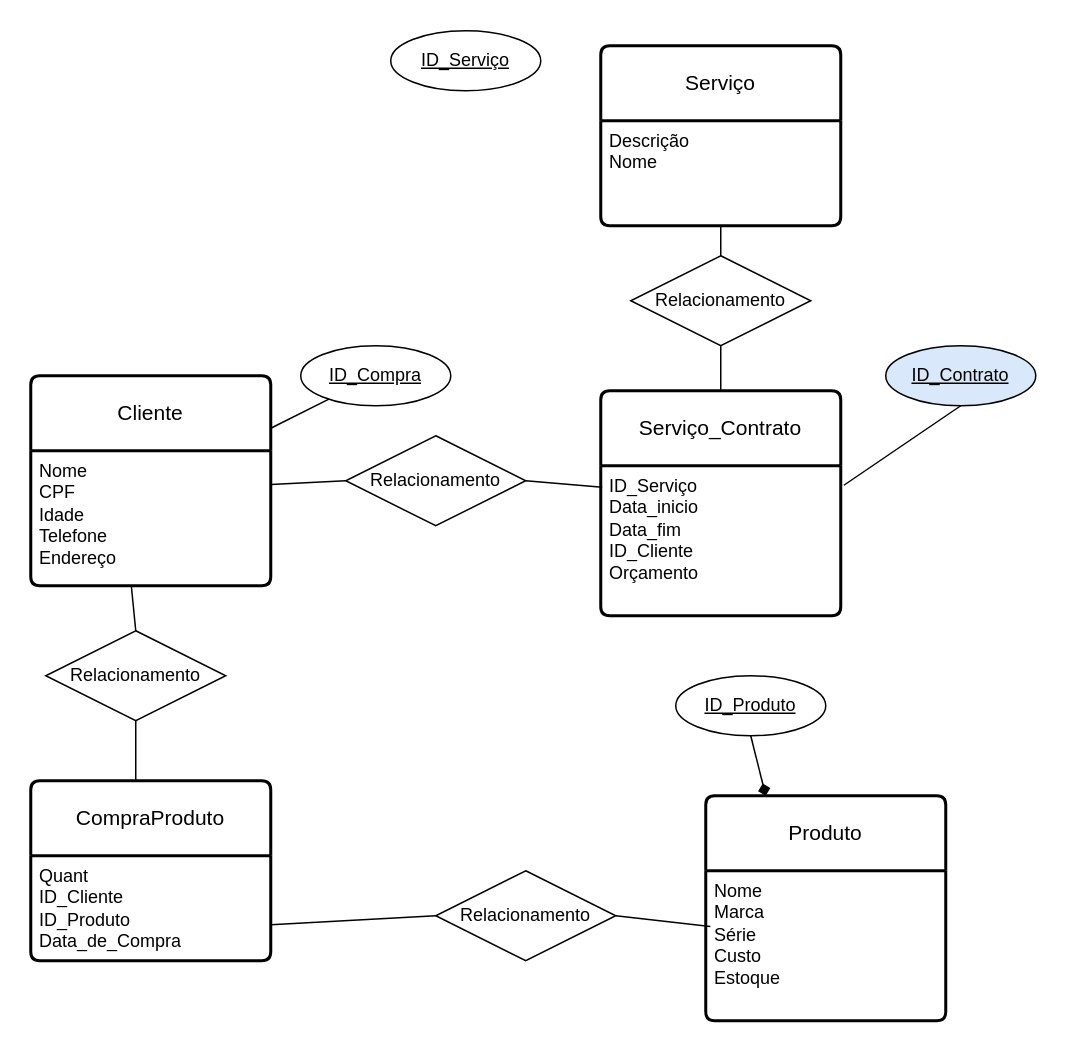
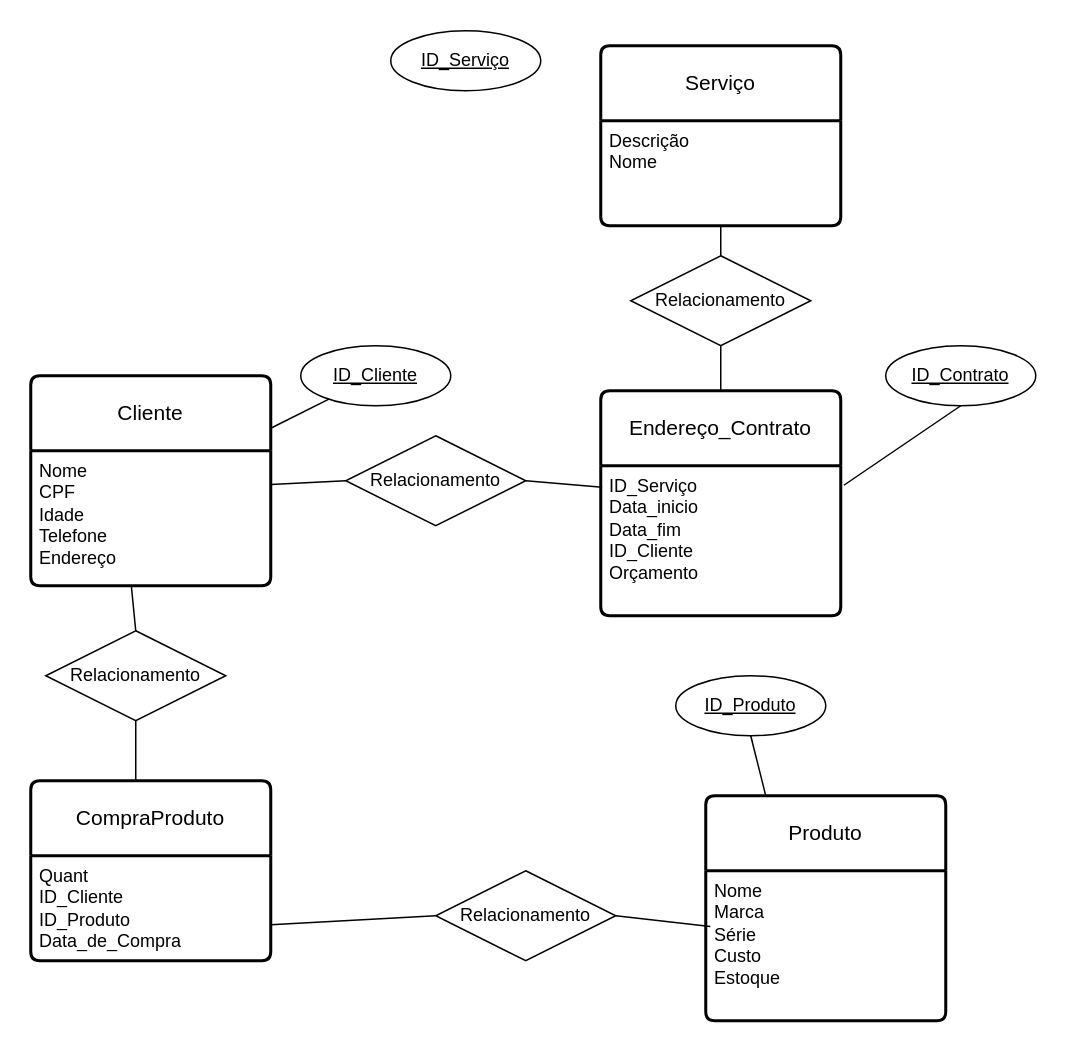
- <mxCell id="4" value="ID_Compra" style="ellipse;whiteSpace=wrap;html=1;align=center;fontStyle=4;" vertex="1" parent="1"><mxGeometry x="200" y="230" width="100" height="40" as="geometry" /></mxCell>
+ <mxCell id="4" value="ID_Cliente" style="ellipse;whiteSpace=wrap;html=1;align=center;fontStyle=4;" vertex="1" parent="1"><mxGeometry x="200" y="230" width="100" height="40" as="geometry" /></mxCell>
- <mxCell id="16" value="ID_Contrato" style="ellipse;whiteSpace=wrap;html=1;align=center;fontStyle=4;fillColor=#dae8fc;" vertex="1" parent="1"><mxGeometry x="590" y="230" width="100" height="40" as="geometry" /></mxCell>
+ <mxCell id="16" value="ID_Contrato" style="ellipse;whiteSpace=wrap;html=1;align=center;fontStyle=4;" vertex="1" parent="1"><mxGeometry x="590" y="230" width="100" height="40" as="geometry" /></mxCell>
- <mxCell id="9" value="Serviço_Contrato" style="swimlane;childLayout=stackLayout;horizontal=1;startSize=50;horizontalStack=0;rounded=1;fontSize=14;fontStyle=0;strokeWidth=2;resizeParent=0;resizeLast=1;shadow=0;dashed=0;align=center;arcSize=4;whiteSpace=wrap;html=1;" vertex="1" parent="1"><mxGeometry x="400" y="260" width="160" height="150" as="geometry" /></mxCell>
+ <mxCell id="9" value="Endereço_Contrato" style="swimlane;childLayout=stackLayout;horizontal=1;startSize=50;horizontalStack=0;rounded=1;fontSize=14;fontStyle=0;strokeWidth=2;resizeParent=0;resizeLast=1;shadow=0;dashed=0;align=center;arcSize=4;whiteSpace=wrap;html=1;" vertex="1" parent="1"><mxGeometry x="400" y="260" width="160" height="150" as="geometry" /></mxCell>
- <mxCell id="30" value="" style="endArrow=diamond;html=1;rounded=0;entryX=0.25;entryY=0;entryDx=0;entryDy=0;exitX=0.5;exitY=1;exitDx=0;exitDy=0;" edge="1" parent="1" source="29" target="27"><mxGeometry relative="1" as="geometry"><mxPoint x="300" y="590" as="sourcePoint" /><mxPoint x="460" y="590" as="targetPoint" /></mxGeometry></mxCell>
+ <mxCell id="30" value="" style="endArrow=none;html=1;rounded=0;entryX=0.25;entryY=0;entryDx=0;entryDy=0;exitX=0.5;exitY=1;exitDx=0;exitDy=0;" edge="1" parent="1" source="29" target="27"><mxGeometry relative="1" as="geometry"><mxPoint x="300" y="590" as="sourcePoint" /><mxPoint x="460" y="590" as="targetPoint" /></mxGeometry></mxCell>
